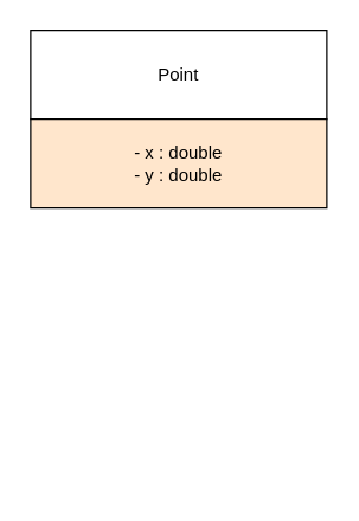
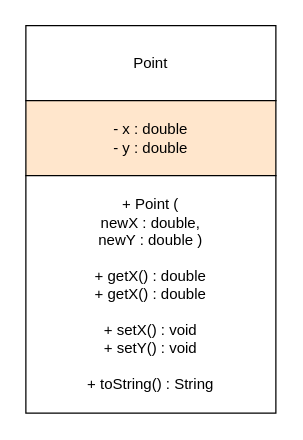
+ <mxCell id="4" value="+ Point (&lt;br&gt;newX : double,&lt;br&gt;newY : double )&lt;br&gt;&lt;br&gt;+ getX() : double&lt;br&gt;+ getX() : double&lt;br&gt;&lt;br&gt;+ setX() : void&lt;br&gt;+ setY() : void&lt;br&gt;&lt;br&gt;+ toString() : String" style="rounded=0;whiteSpace=wrap;html=1;" vertex="1" parent="1"><mxGeometry x="20" y="140" width="200" height="190" as="geometry" /></mxCell>
